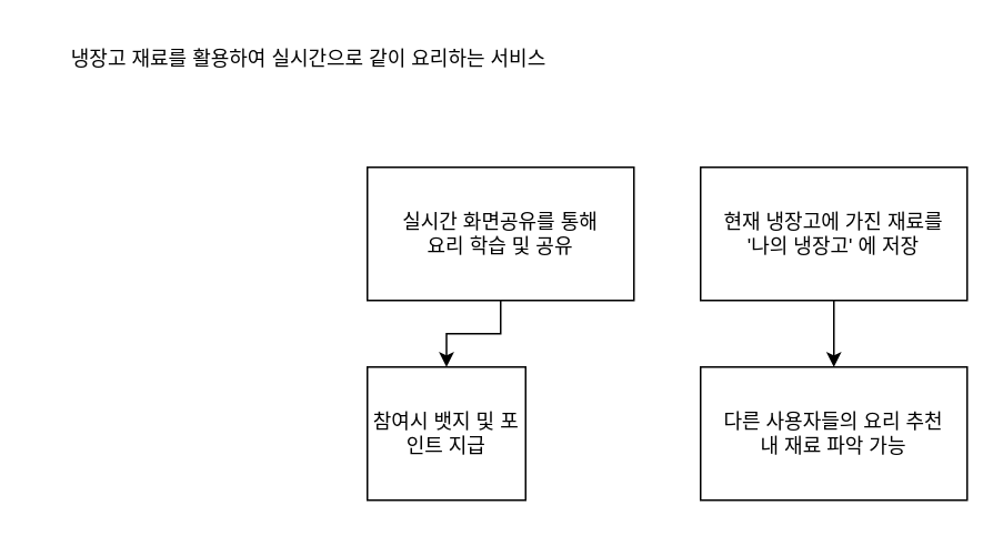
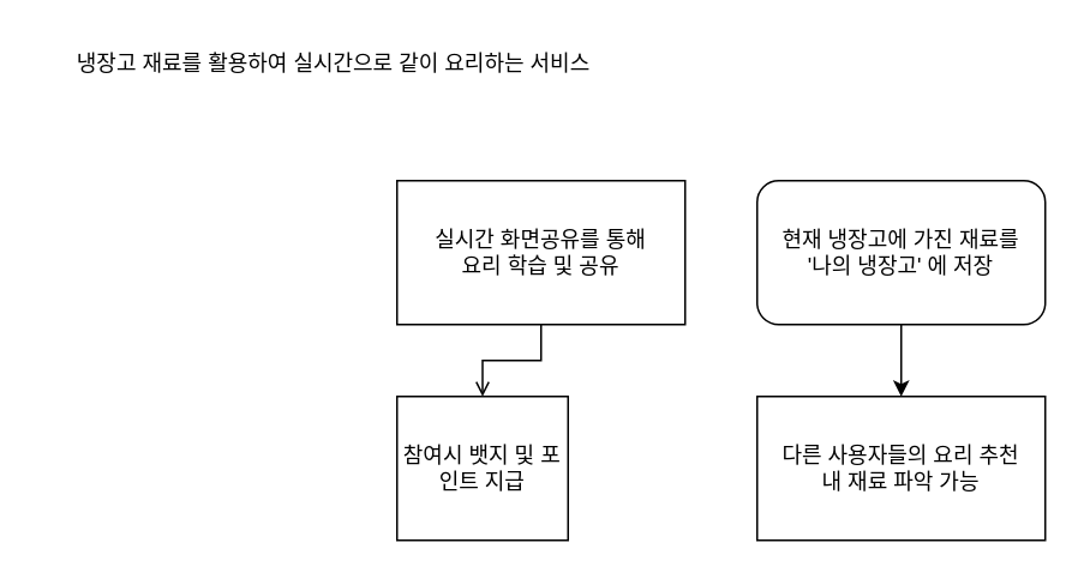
- <mxCell id="7" value="현재 냉장고에 가진 재료를&lt;br&gt;'나의 냉장고' 에 저장" style="rounded=0;whiteSpace=wrap;html=1;" vertex="1" parent="1"><mxGeometry x="420" y="100" width="160" height="80" as="geometry" /></mxCell>
+ <mxCell id="7" value="현재 냉장고에 가진 재료를&lt;br&gt;'나의 냉장고' 에 저장" style="whiteSpace=wrap;html=1;rounded=1;" vertex="1" parent="1"><mxGeometry x="420" y="100" width="160" height="80" as="geometry" /></mxCell>
- <mxCell id="3" value="" style="edgeStyle=orthogonalEdgeStyle;rounded=0;orthogonalLoop=1;jettySize=auto;html=1;" edge="1" parent="1" source="4" target="5"><mxGeometry relative="1" as="geometry" /></mxCell>
+ <mxCell id="3" value="" style="edgeStyle=orthogonalEdgeStyle;rounded=0;orthogonalLoop=1;jettySize=auto;html=1;endArrow=open;" edge="1" parent="1" source="4" target="5"><mxGeometry relative="1" as="geometry" /></mxCell>
